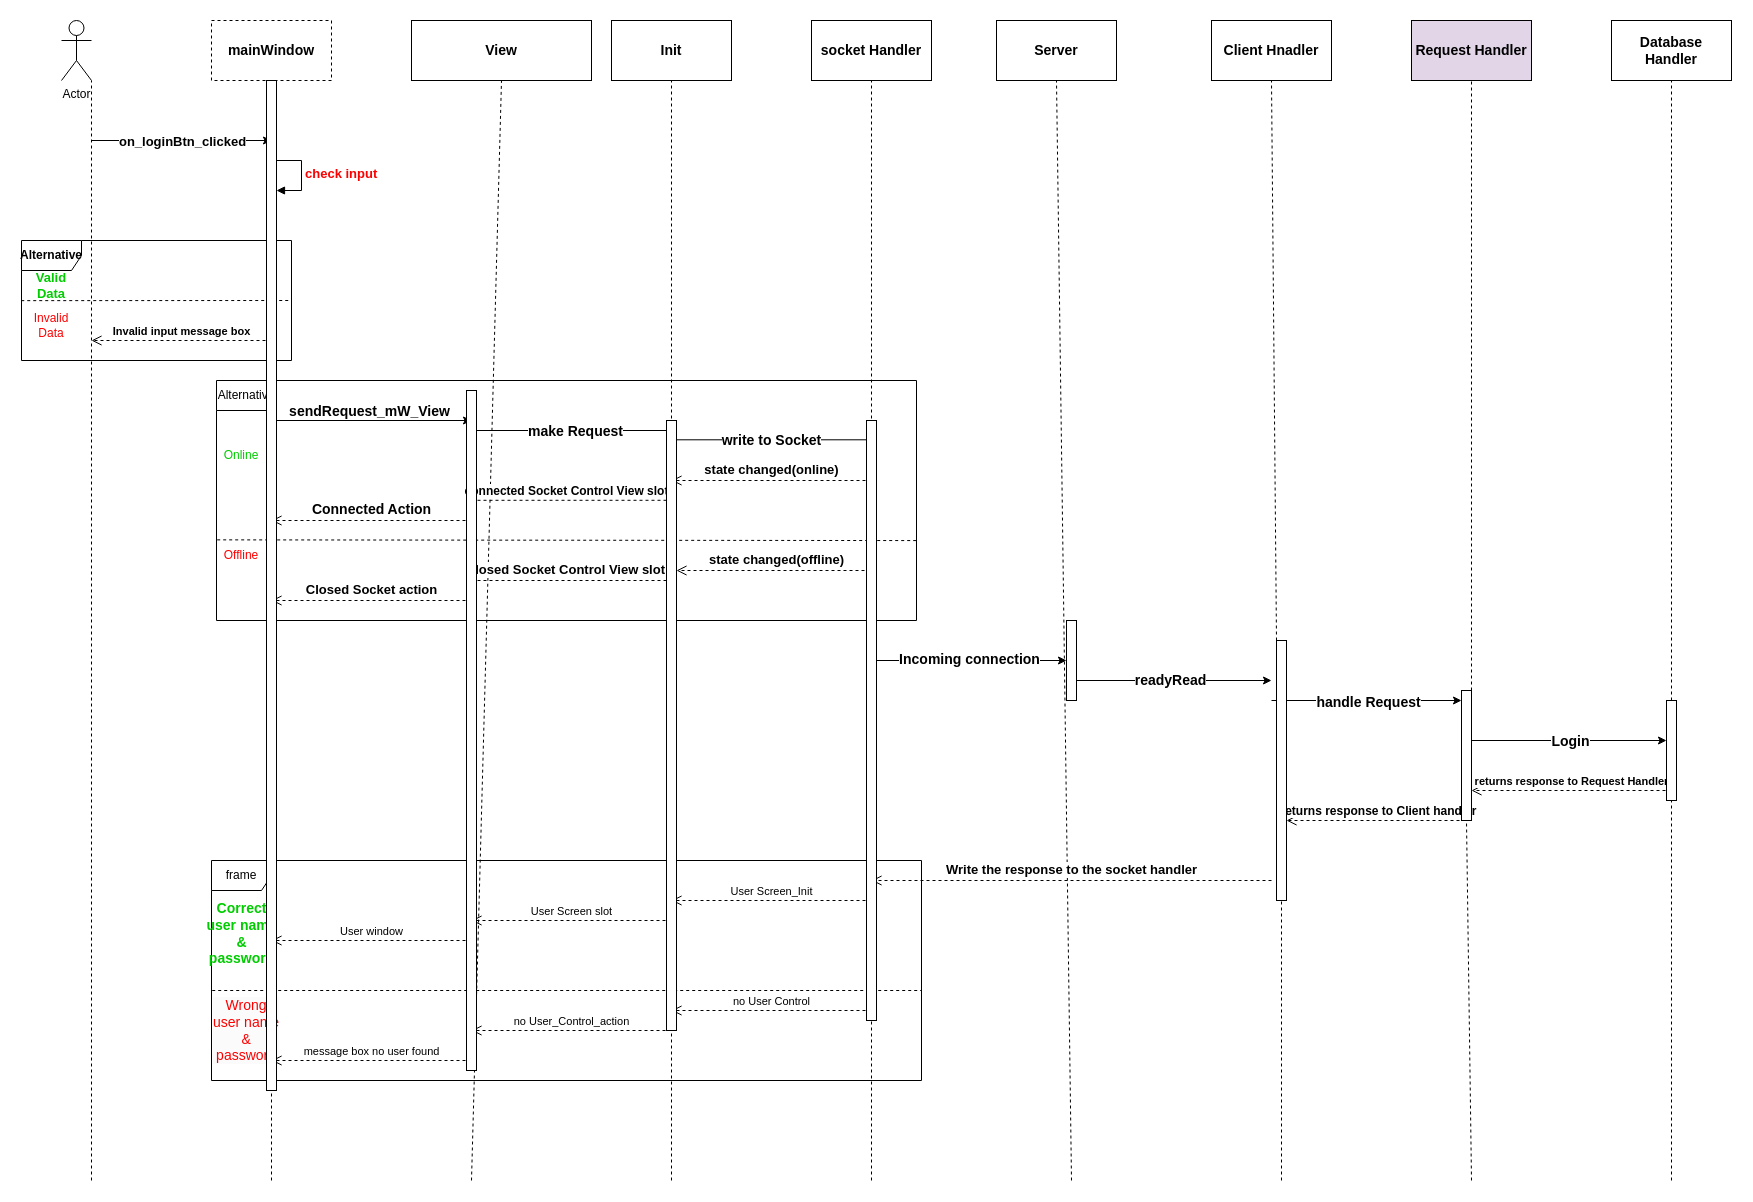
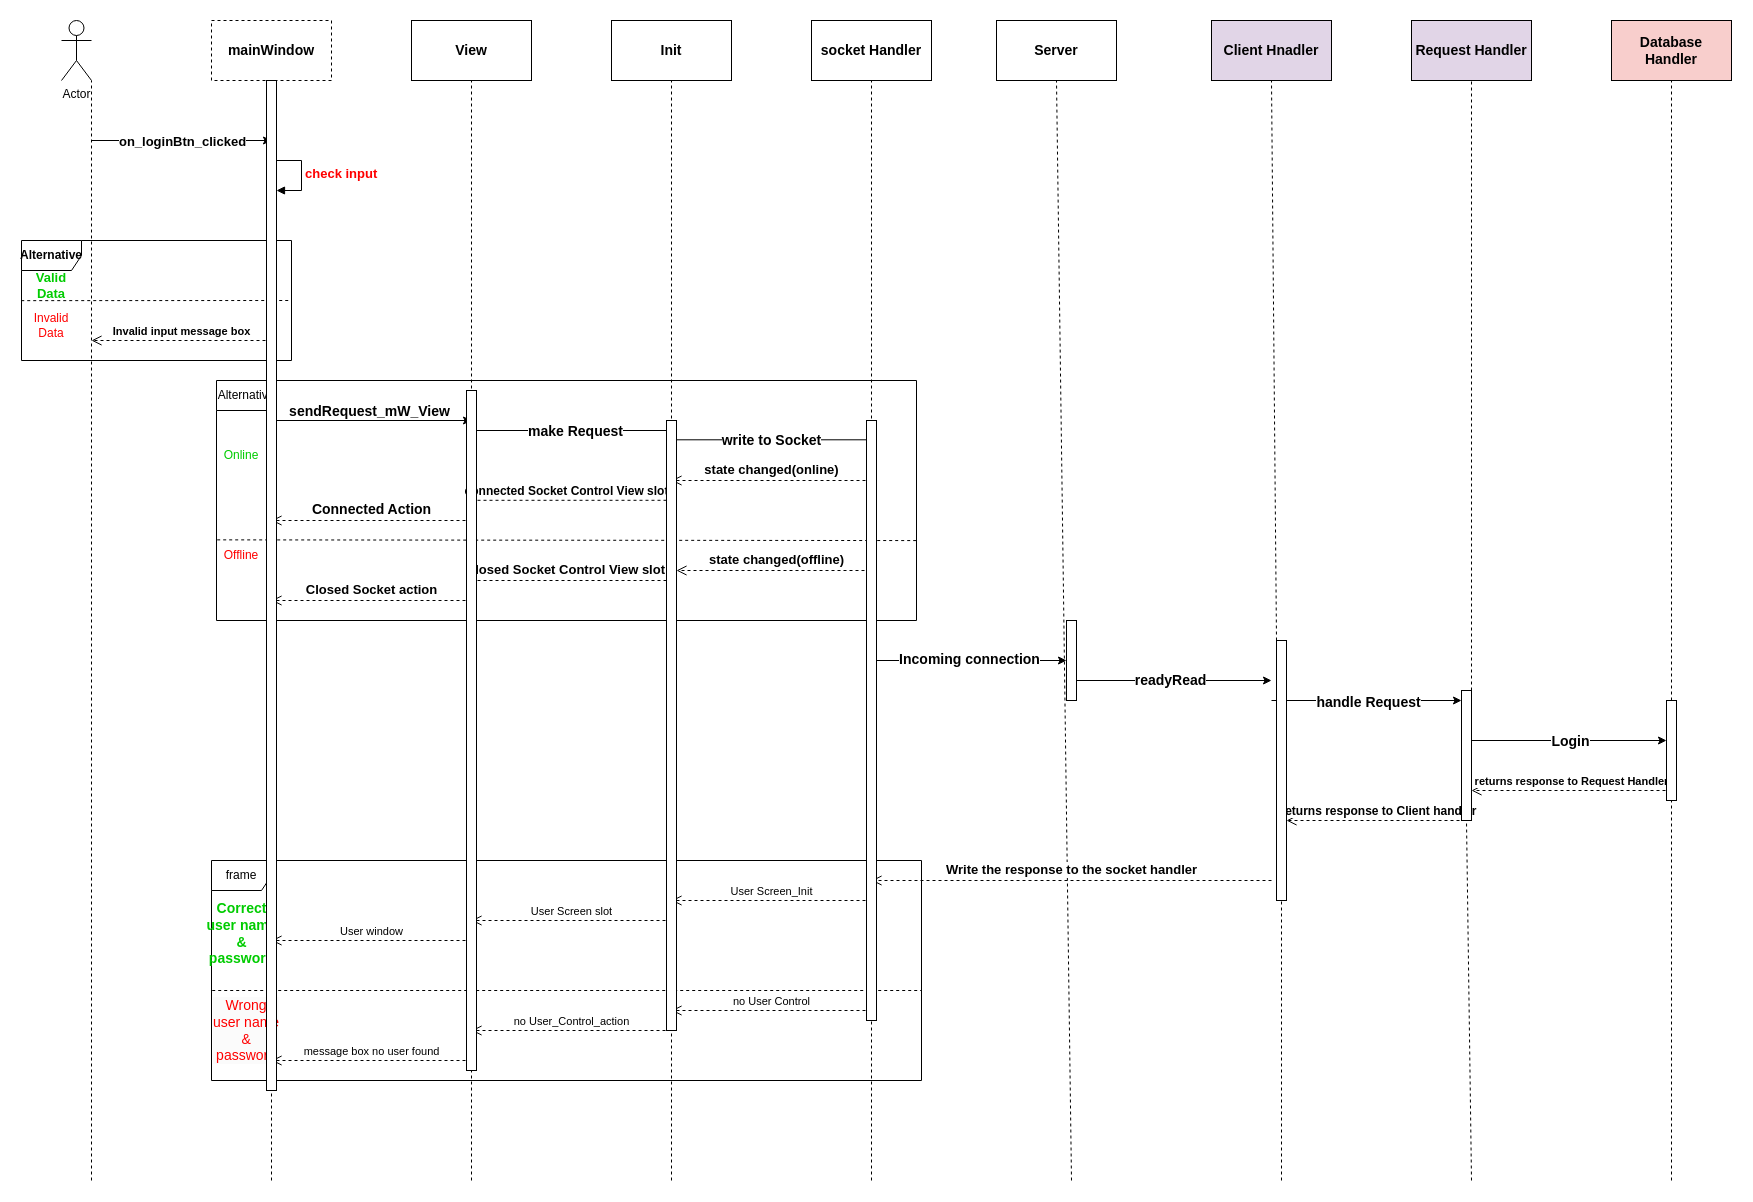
- <mxCell id="4" value="&lt;b&gt;&lt;font style=&quot;font-size: 14px;&quot;&gt;View&lt;/font&gt;&lt;/b&gt;" style="rounded=0;whiteSpace=wrap;html=1;" parent="1" vertex="1"><mxGeometry x="411" y="20" width="180" height="60" as="geometry" /></mxCell>
+ <mxCell id="4" value="&lt;b&gt;&lt;font style=&quot;font-size: 14px;&quot;&gt;View&lt;/font&gt;&lt;/b&gt;" style="rounded=0;whiteSpace=wrap;html=1;" parent="1" vertex="1"><mxGeometry x="411" y="20" width="120" height="60" as="geometry" /></mxCell>
- <mxCell id="21" value="&lt;b&gt;&lt;font style=&quot;font-size: 14px;&quot;&gt;Client Hnadler&lt;/font&gt;&lt;/b&gt;" style="rounded=0;whiteSpace=wrap;html=1;" parent="1" vertex="1"><mxGeometry x="1211" y="20" width="120" height="60" as="geometry" /></mxCell>
+ <mxCell id="21" value="&lt;b&gt;&lt;font style=&quot;font-size: 14px;&quot;&gt;Client Hnadler&lt;/font&gt;&lt;/b&gt;" style="rounded=0;whiteSpace=wrap;html=1;fillColor=#e1d5e7;" parent="1" vertex="1"><mxGeometry x="1211" y="20" width="120" height="60" as="geometry" /></mxCell>
- <mxCell id="32" value="&lt;b&gt;&lt;font style=&quot;font-size: 14px;&quot;&gt;Database Handler&lt;/font&gt;&lt;/b&gt;" style="rounded=0;whiteSpace=wrap;html=1;" parent="1" vertex="1"><mxGeometry x="1611" y="20" width="120" height="60" as="geometry" /></mxCell>
+ <mxCell id="32" value="&lt;b&gt;&lt;font style=&quot;font-size: 14px;&quot;&gt;Database Handler&lt;/font&gt;&lt;/b&gt;" style="rounded=0;whiteSpace=wrap;html=1;fillColor=#f8cecc;" parent="1" vertex="1"><mxGeometry x="1611" y="20" width="120" height="60" as="geometry" /></mxCell>
